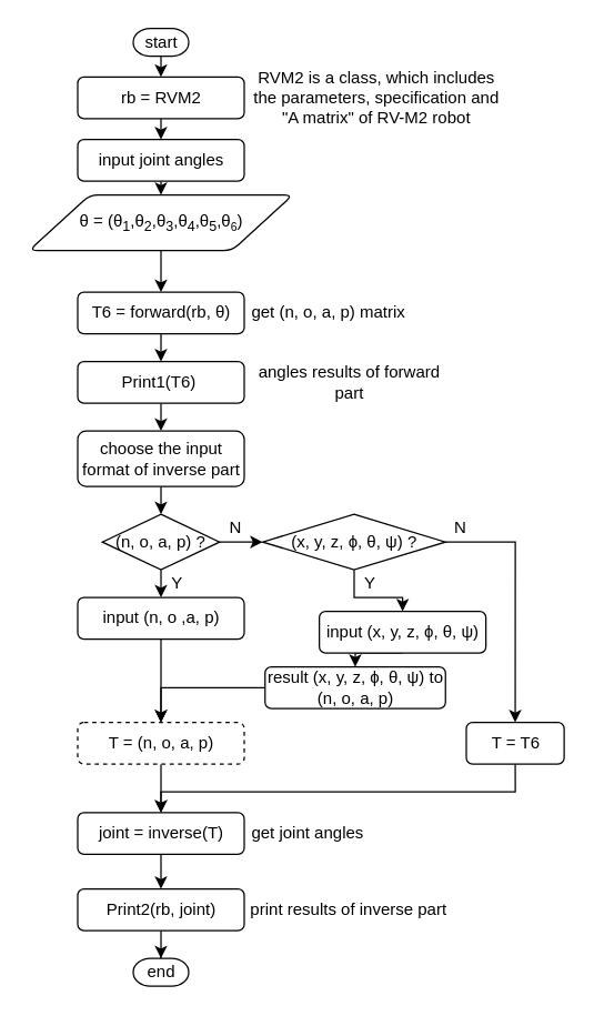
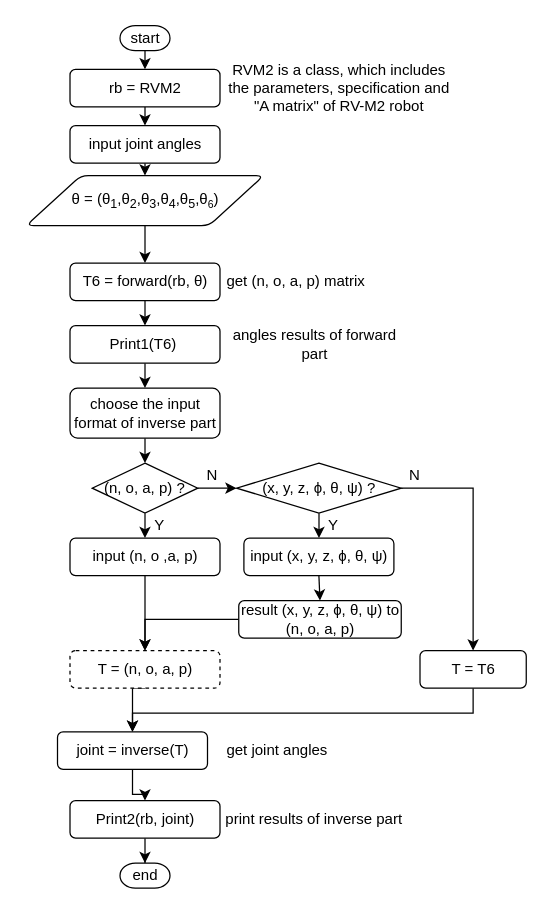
- <mxCell id="38" value="input (x, y, z, ϕ, θ, ψ)" style="rounded=1;whiteSpace=wrap;html=1;fontSize=12;glass=0;strokeWidth=1;shadow=0;" vertex="1" parent="1"><mxGeometry x="229.62" y="440" width="120" height="30" as="geometry" /></mxCell>
+ <mxCell id="38" value="input (x, y, z, ϕ, θ, ψ)" style="rounded=1;whiteSpace=wrap;html=1;fontSize=12;glass=0;strokeWidth=1;shadow=0;" vertex="1" parent="1"><mxGeometry x="194.62" y="430" width="120" height="30" as="geometry" /></mxCell>
- <mxCell id="25" value="T = T6" style="rounded=1;whiteSpace=wrap;html=1;fontSize=12;glass=0;strokeWidth=1;shadow=0;" vertex="1" parent="1"><mxGeometry x="335.5" y="520" width="70.5" height="30" as="geometry" /></mxCell>
+ <mxCell id="25" value="T = T6" style="rounded=1;whiteSpace=wrap;html=1;fontSize=12;glass=0;strokeWidth=1;shadow=0;" vertex="1" parent="1"><mxGeometry x="335.5" y="520" width="85" height="30" as="geometry" /></mxCell>
- <mxCell id="27" value="joint = inverse(T)" style="rounded=1;whiteSpace=wrap;html=1;fontSize=12;glass=0;strokeWidth=1;shadow=0;" vertex="1" parent="1"><mxGeometry x="55.5" y="585" width="120" height="30" as="geometry" /></mxCell>
+ <mxCell id="27" value="joint = inverse(T)" style="rounded=1;whiteSpace=wrap;html=1;fontSize=12;glass=0;strokeWidth=1;shadow=0;" vertex="1" parent="1"><mxGeometry x="45.5" y="585" width="120" height="30" as="geometry" /></mxCell>
